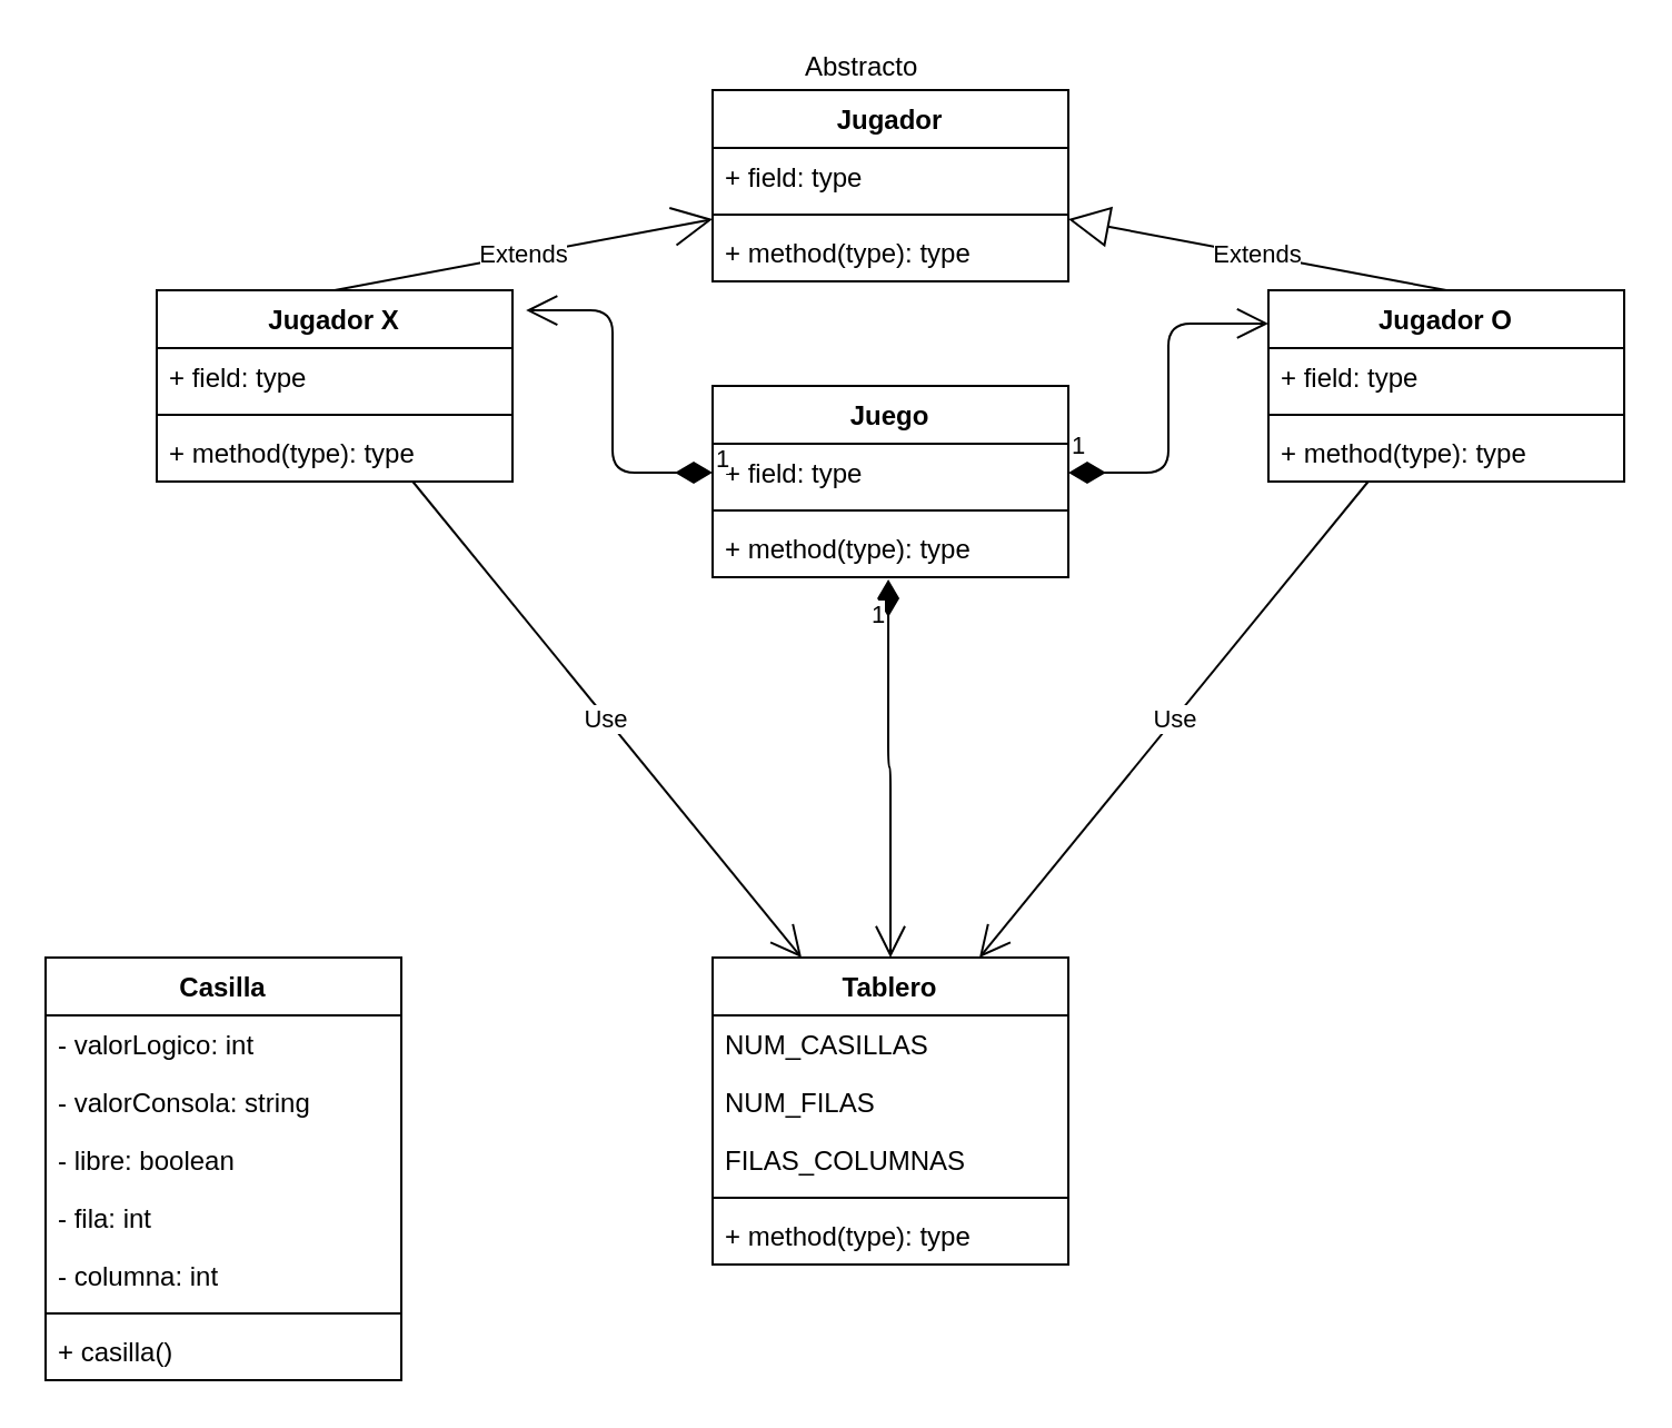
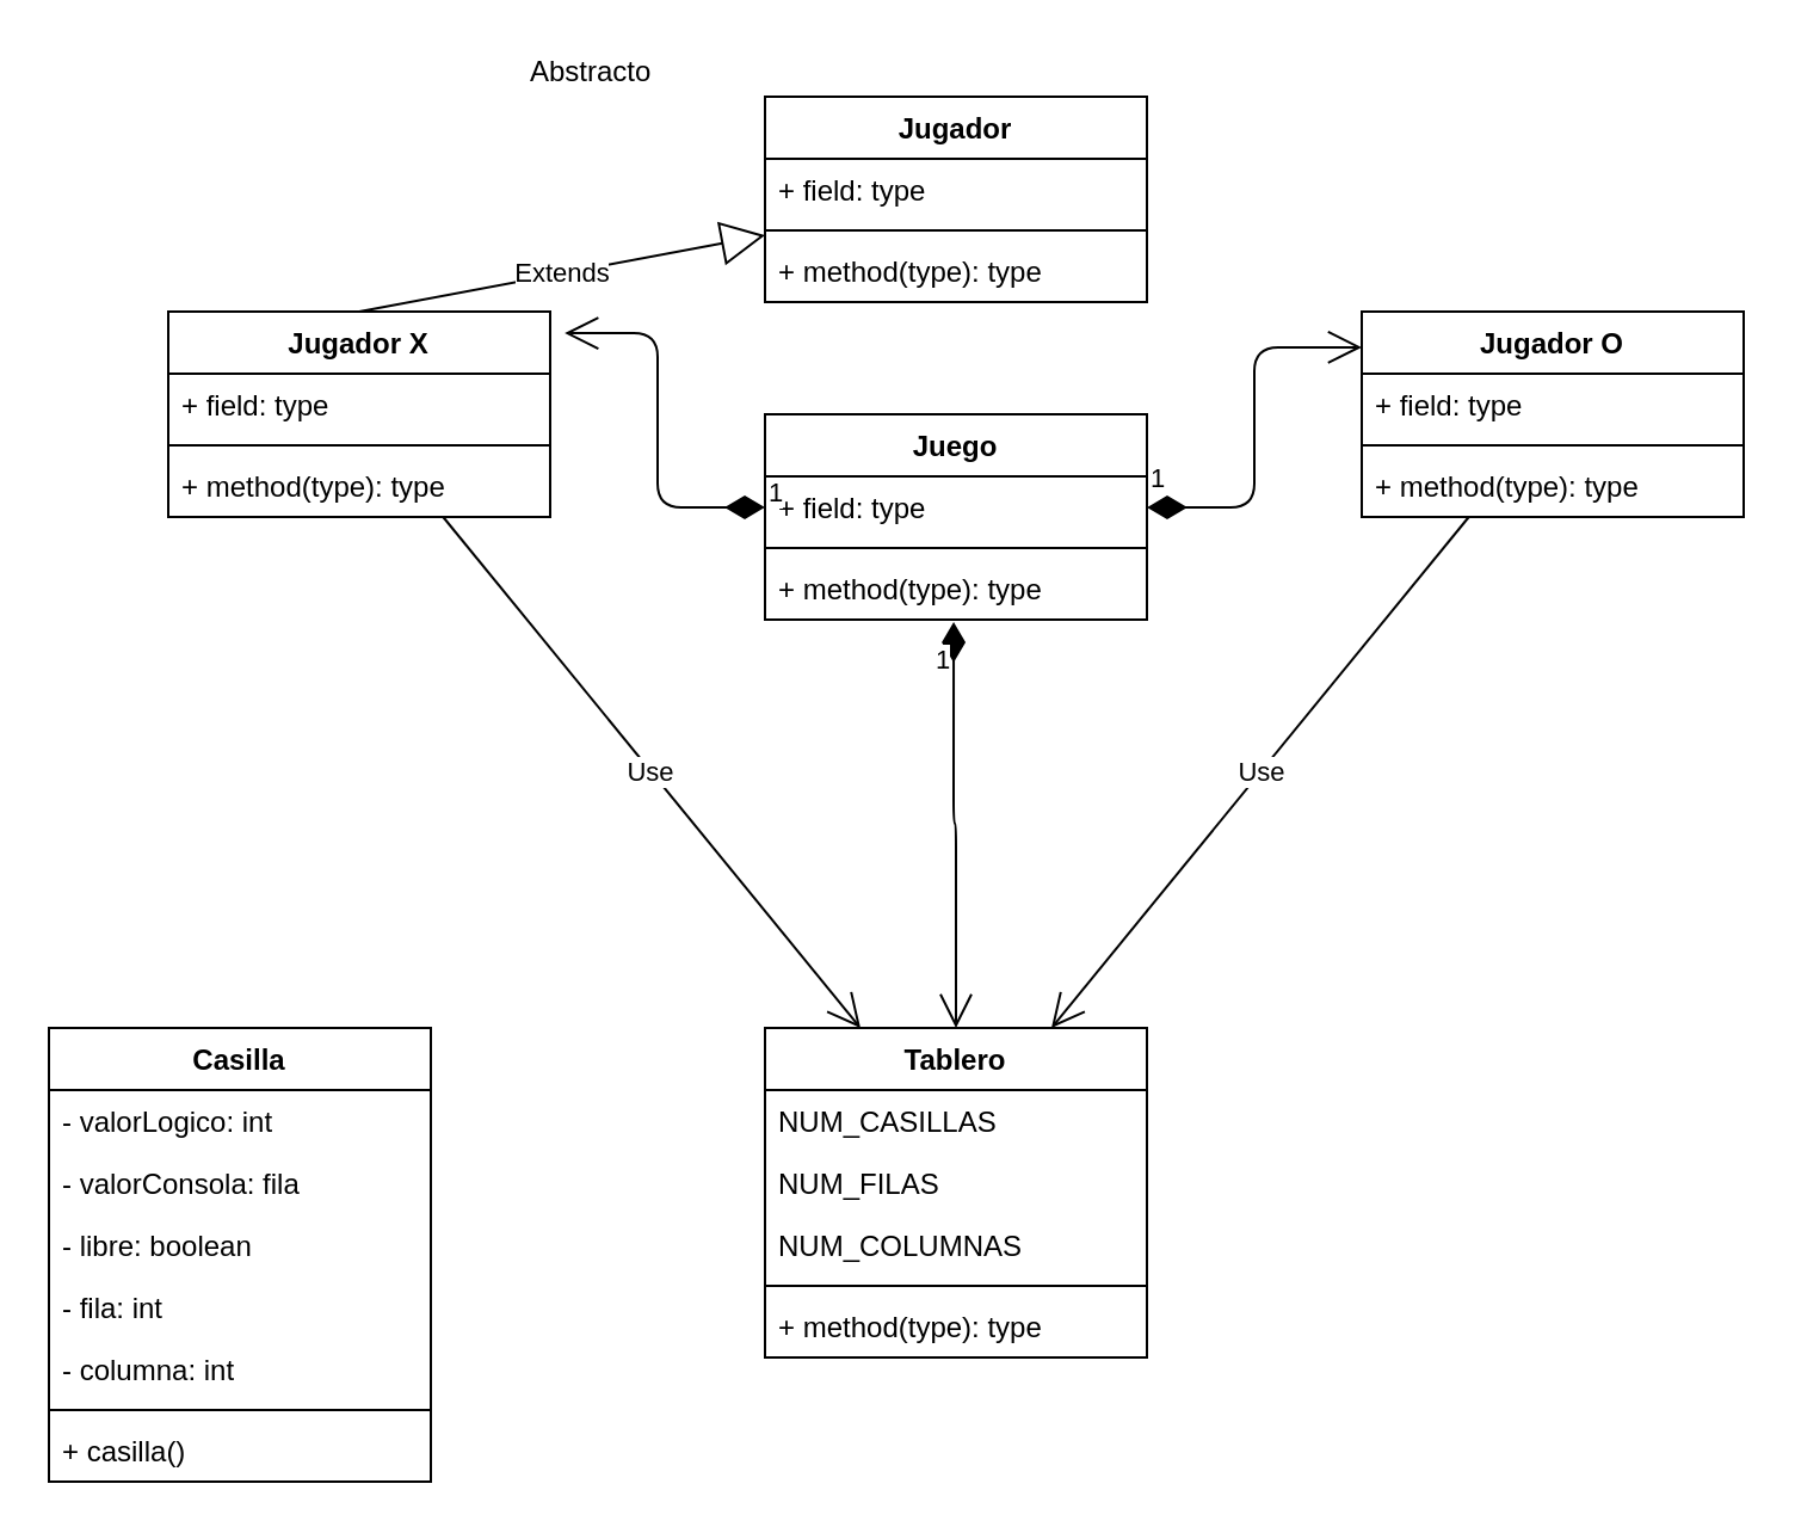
- <mxCell id="28" value="Abstracto" style="text;html=1;resizable=0;points=[];autosize=1;align=left;verticalAlign=top;spacingTop=-4;" vertex="1" parent="1"><mxGeometry x="360" y="20" width="70" height="20" as="geometry" /></mxCell>
+ <mxCell id="28" value="Abstracto" style="text;html=1;resizable=0;points=[];autosize=1;align=left;verticalAlign=top;spacingTop=-4;" vertex="1" parent="1"><mxGeometry x="220" y="20" width="70" height="20" as="geometry" /></mxCell>
- <mxCell id="29" value="Extends" style="endArrow=open;endSize=16;endFill=0;html=1;exitX=0.5;exitY=0;exitDx=0;exitDy=0;" edge="1" parent="1" source="20" target="16"><mxGeometry width="160" relative="1" as="geometry"><mxPoint x="410" y="250" as="sourcePoint" /><mxPoint x="570" y="250" as="targetPoint" /></mxGeometry></mxCell>
+ <mxCell id="29" value="Extends" style="endArrow=block;endSize=16;endFill=0;html=1;exitX=0.5;exitY=0;exitDx=0;exitDy=0;" edge="1" parent="1" source="20" target="16"><mxGeometry width="160" relative="1" as="geometry"><mxPoint x="410" y="250" as="sourcePoint" /><mxPoint x="570" y="250" as="targetPoint" /></mxGeometry></mxCell>
- <mxCell id="30" value="Extends" style="endArrow=block;endSize=16;endFill=0;html=1;exitX=0.5;exitY=0;exitDx=0;exitDy=0;" edge="1" parent="1" source="24" target="16"><mxGeometry width="160" relative="1" as="geometry"><mxPoint x="620" y="250" as="sourcePoint" /><mxPoint x="780" y="250" as="targetPoint" /></mxGeometry></mxCell>
- <mxCell id="10" value="- valorConsola: string" style="text;strokeColor=none;fillColor=none;align=left;verticalAlign=top;spacingLeft=4;spacingRight=4;overflow=hidden;rotatable=0;points=[[0,0.5],[1,0.5]];portConstraint=eastwest;" vertex="1" parent="8"><mxGeometry y="52" width="160" height="26" as="geometry" /></mxCell>
+ <mxCell id="10" value="- valorConsola: fila" style="text;strokeColor=none;fillColor=none;align=left;verticalAlign=top;spacingLeft=4;spacingRight=4;overflow=hidden;rotatable=0;points=[[0,0.5],[1,0.5]];portConstraint=eastwest;" vertex="1" parent="8"><mxGeometry y="52" width="160" height="26" as="geometry" /></mxCell>
- <mxCell id="5" value="FILAS_COLUMNAS" style="text;strokeColor=none;fillColor=none;align=left;verticalAlign=top;spacingLeft=4;spacingRight=4;overflow=hidden;rotatable=0;points=[[0,0.5],[1,0.5]];portConstraint=eastwest;" vertex="1" parent="2"><mxGeometry y="78" width="160" height="26" as="geometry" /></mxCell>
+ <mxCell id="5" value="NUM_COLUMNAS" style="text;strokeColor=none;fillColor=none;align=left;verticalAlign=top;spacingLeft=4;spacingRight=4;overflow=hidden;rotatable=0;points=[[0,0.5],[1,0.5]];portConstraint=eastwest;" vertex="1" parent="2"><mxGeometry y="78" width="160" height="26" as="geometry" /></mxCell>
